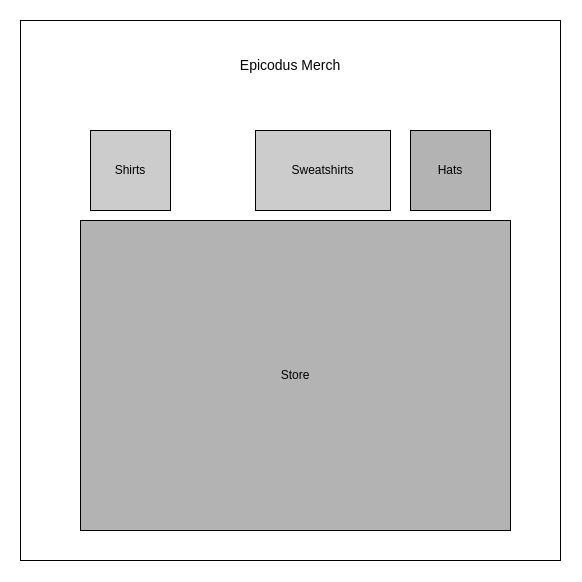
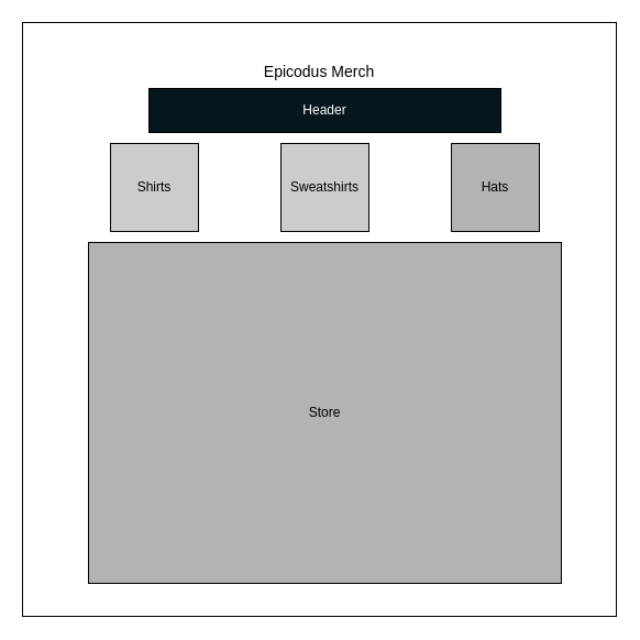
+ <mxCell id="4" value="&lt;font color=&quot;#ffffff&quot;&gt;Header&lt;/font&gt;" style="rounded=0;whiteSpace=wrap;html=1;fillColor=#05171D;" parent="1" vertex="1"><mxGeometry x="135" y="80" width="320" height="40" as="geometry" /></mxCell>
- <mxCell id="6" value="Shirts" style="whiteSpace=wrap;html=1;aspect=fixed;fillColor=#CCCCCC;" vertex="1" parent="1"><mxGeometry x="90" y="130" width="80" height="80" as="geometry" /></mxCell>
+ <mxCell id="6" value="Shirts" style="whiteSpace=wrap;html=1;aspect=fixed;fillColor=#CCCCCC;" vertex="1" parent="1"><mxGeometry x="100" y="130" width="80" height="80" as="geometry" /></mxCell>
- <mxCell id="7" value="Sweatshirts" style="whiteSpace=wrap;html=1;aspect=fixed;fillColor=#CCCCCC;" vertex="1" parent="1"><mxGeometry x="255" y="130" width="135" height="80" as="geometry" /></mxCell>
+ <mxCell id="7" value="Sweatshirts" style="whiteSpace=wrap;html=1;aspect=fixed;fillColor=#CCCCCC;" vertex="1" parent="1"><mxGeometry x="255" y="130" width="80" height="80" as="geometry" /></mxCell>
